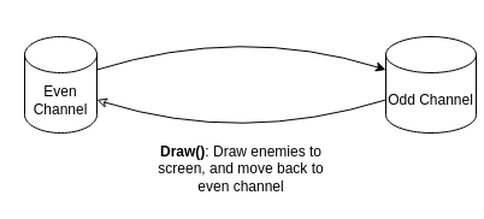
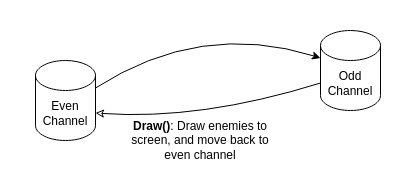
- <mxCell id="2" value="Even Channel" style="shape=cylinder3;whiteSpace=wrap;html=1;boundedLbl=1;backgroundOutline=1;size=15;" vertex="1" parent="1"><mxGeometry x="20" y="30" width="60" height="80" as="geometry" /></mxCell>
+ <mxCell id="2" value="Even Channel" style="shape=cylinder3;whiteSpace=wrap;html=1;boundedLbl=1;backgroundOutline=1;size=15;" vertex="1" parent="1"><mxGeometry x="35" y="60" width="60" height="80" as="geometry" /></mxCell>
- <mxCell id="3" value="Odd Channel" style="shape=cylinder3;whiteSpace=wrap;html=1;boundedLbl=1;backgroundOutline=1;size=15;" vertex="1" parent="1"><mxGeometry x="320" y="30" width="75" height="80" as="geometry" /></mxCell>
+ <mxCell id="3" value="Odd Channel" style="shape=cylinder3;whiteSpace=wrap;html=1;boundedLbl=1;backgroundOutline=1;size=15;" vertex="1" parent="1"><mxGeometry x="320" y="30" width="60" height="80" as="geometry" /></mxCell>
